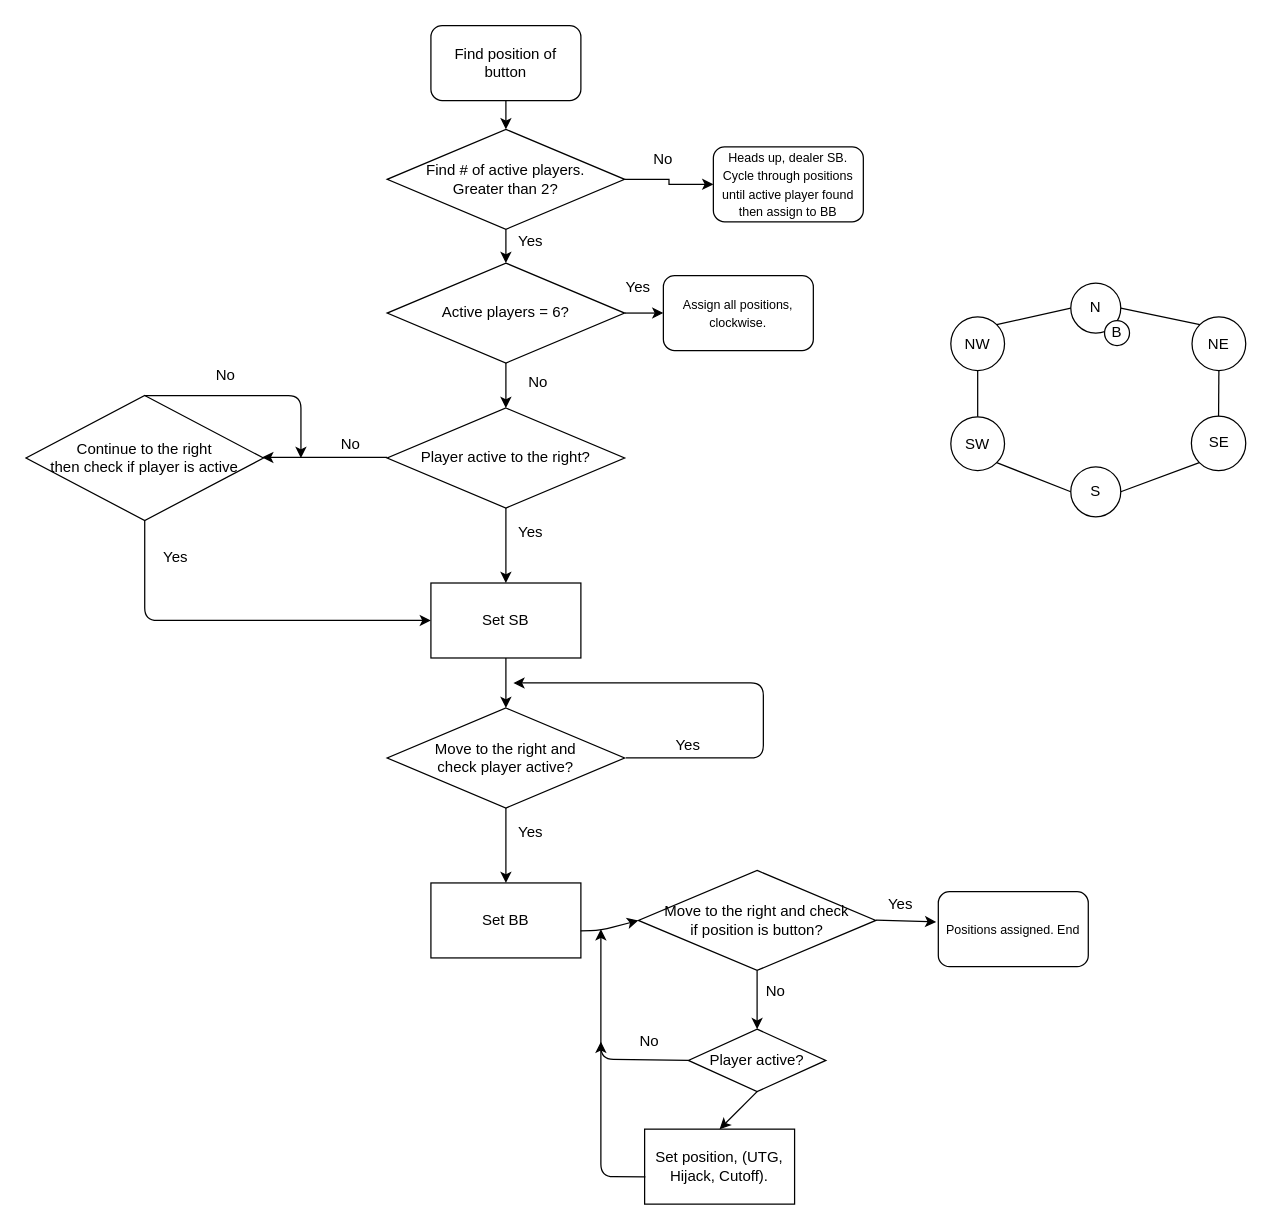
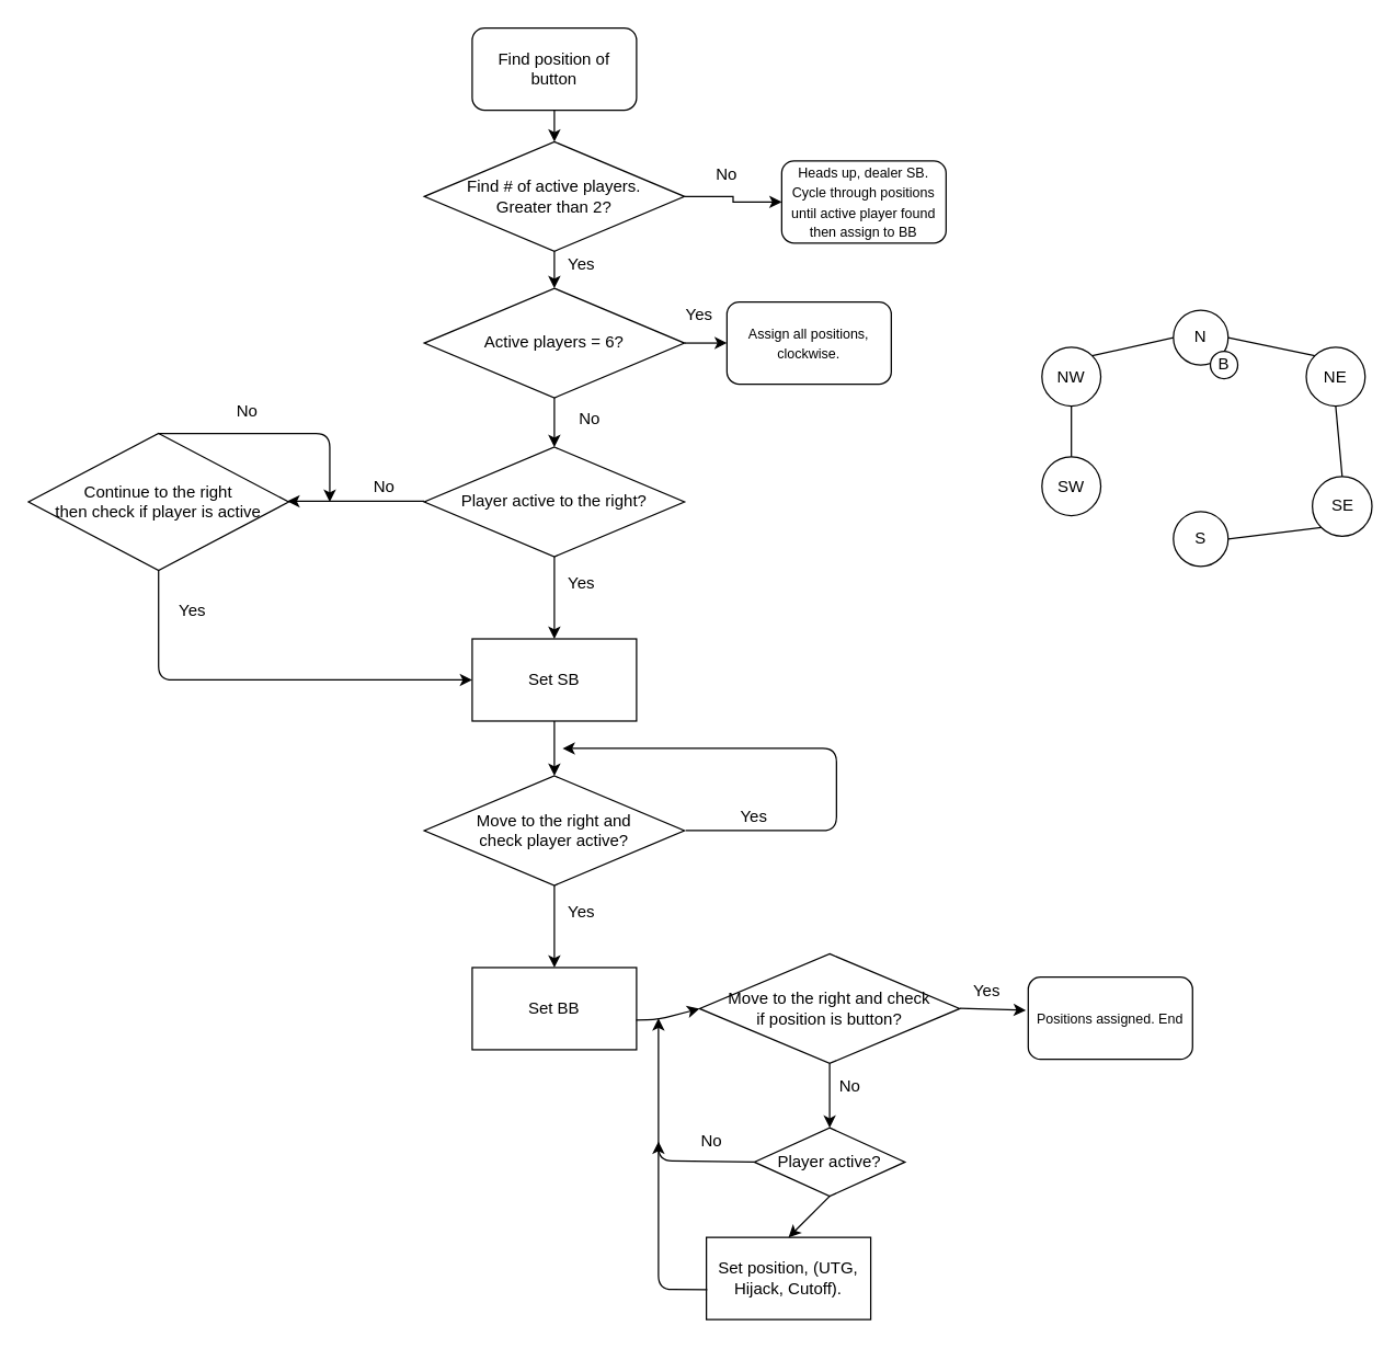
- <mxCell id="43" value="SE" style="ellipse;whiteSpace=wrap;html=1;aspect=fixed;" parent="1" vertex="1"><mxGeometry x="952.5" y="332.5" width="43.5" height="43.5" as="geometry" /></mxCell>
+ <mxCell id="43" value="SE" style="ellipse;whiteSpace=wrap;html=1;aspect=fixed;" parent="1" vertex="1"><mxGeometry x="957.5" y="347.5" width="43.5" height="43.5" as="geometry" /></mxCell>
- <mxCell id="49" value="" style="endArrow=none;html=1;entryX=1;entryY=1;entryDx=0;entryDy=0;exitX=0;exitY=0.5;exitDx=0;exitDy=0;" parent="1" source="42" target="40" edge="1"><mxGeometry width="50" height="50" relative="1" as="geometry"><mxPoint x="791.5" y="343" as="sourcePoint" /><mxPoint x="791.5" y="306" as="targetPoint" /></mxGeometry></mxCell>
